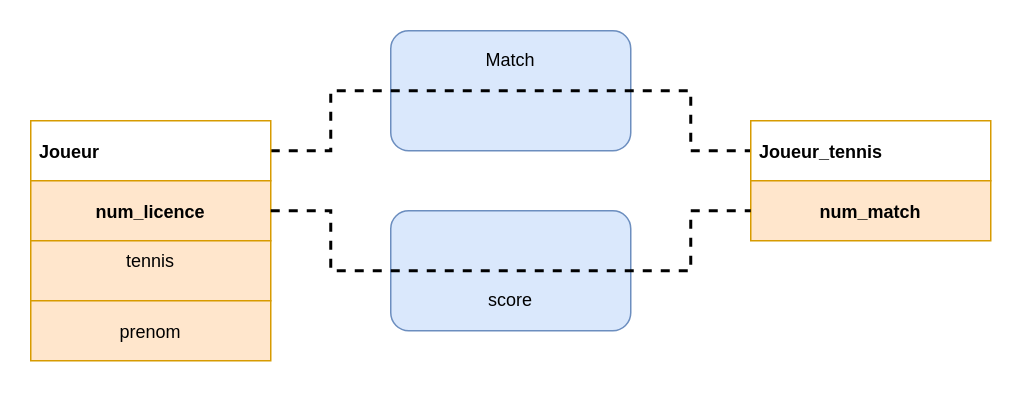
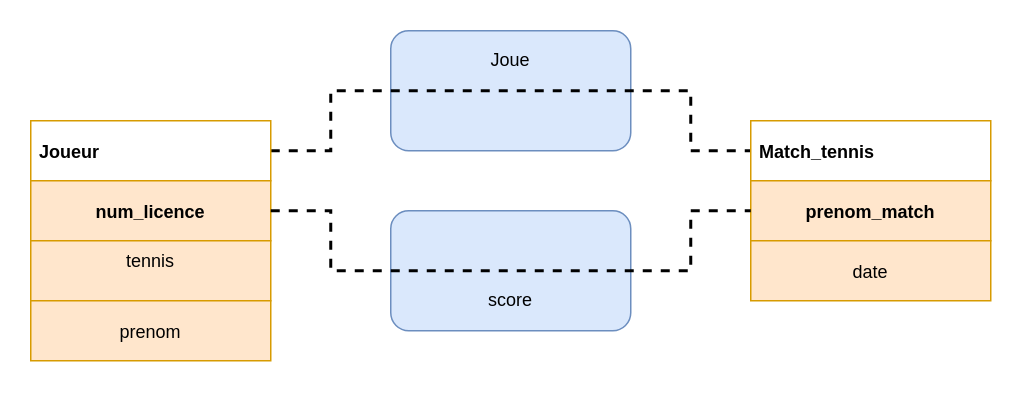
- <mxCell id="4" value="Match" style="text;html=1;strokeColor=none;fillColor=none;align=center;verticalAlign=middle;whiteSpace=wrap;rounded=0;" parent="2" vertex="1"><mxGeometry width="160" height="40" as="geometry" /></mxCell>
+ <mxCell id="4" value="Joue" style="text;html=1;strokeColor=none;fillColor=none;align=center;verticalAlign=middle;whiteSpace=wrap;rounded=0;" parent="2" vertex="1"><mxGeometry width="160" height="40" as="geometry" /></mxCell>
- <mxCell id="11" value="Joueur_tennis" style="text;align=left;verticalAlign=middle;spacingLeft=4;spacingRight=4;overflow=hidden;rotatable=0;points=[[0,0.5],[1,0.5]];portConstraint=eastwest;fontStyle=1;strokeColor=#d79b00;fillColor=#ffffff;" parent="10" vertex="1"><mxGeometry width="160" height="40" as="geometry" /></mxCell>
+ <mxCell id="11" value="Match_tennis" style="text;align=left;verticalAlign=middle;spacingLeft=4;spacingRight=4;overflow=hidden;rotatable=0;points=[[0,0.5],[1,0.5]];portConstraint=eastwest;fontStyle=1;strokeColor=#d79b00;fillColor=#ffffff;" parent="10" vertex="1"><mxGeometry width="160" height="40" as="geometry" /></mxCell>
- <mxCell id="12" value="num_match" style="text;align=center;verticalAlign=middle;spacingLeft=4;spacingRight=4;overflow=hidden;rotatable=0;points=[[0,0.5],[1,0.5]];portConstraint=eastwest;fontStyle=1;fillColor=#ffe6cc;strokeColor=#d79b00;" parent="10" vertex="1"><mxGeometry y="40" width="160" height="40" as="geometry" /></mxCell>
+ <mxCell id="12" value="prenom_match" style="text;align=center;verticalAlign=middle;spacingLeft=4;spacingRight=4;overflow=hidden;rotatable=0;points=[[0,0.5],[1,0.5]];portConstraint=eastwest;fontStyle=1;fillColor=#ffe6cc;strokeColor=#d79b00;" parent="10" vertex="1"><mxGeometry y="40" width="160" height="40" as="geometry" /></mxCell>
+ <mxCell id="19" value="date" style="text;align=center;verticalAlign=middle;spacingLeft=4;spacingRight=4;overflow=hidden;rotatable=0;points=[[0,0.5],[1,0.5]];portConstraint=eastwest;fontStyle=0;fillColor=#ffe6cc;strokeColor=#d79b00;" parent="1" vertex="1"><mxGeometry x="500" y="160" width="160" height="40" as="geometry" /></mxCell>
